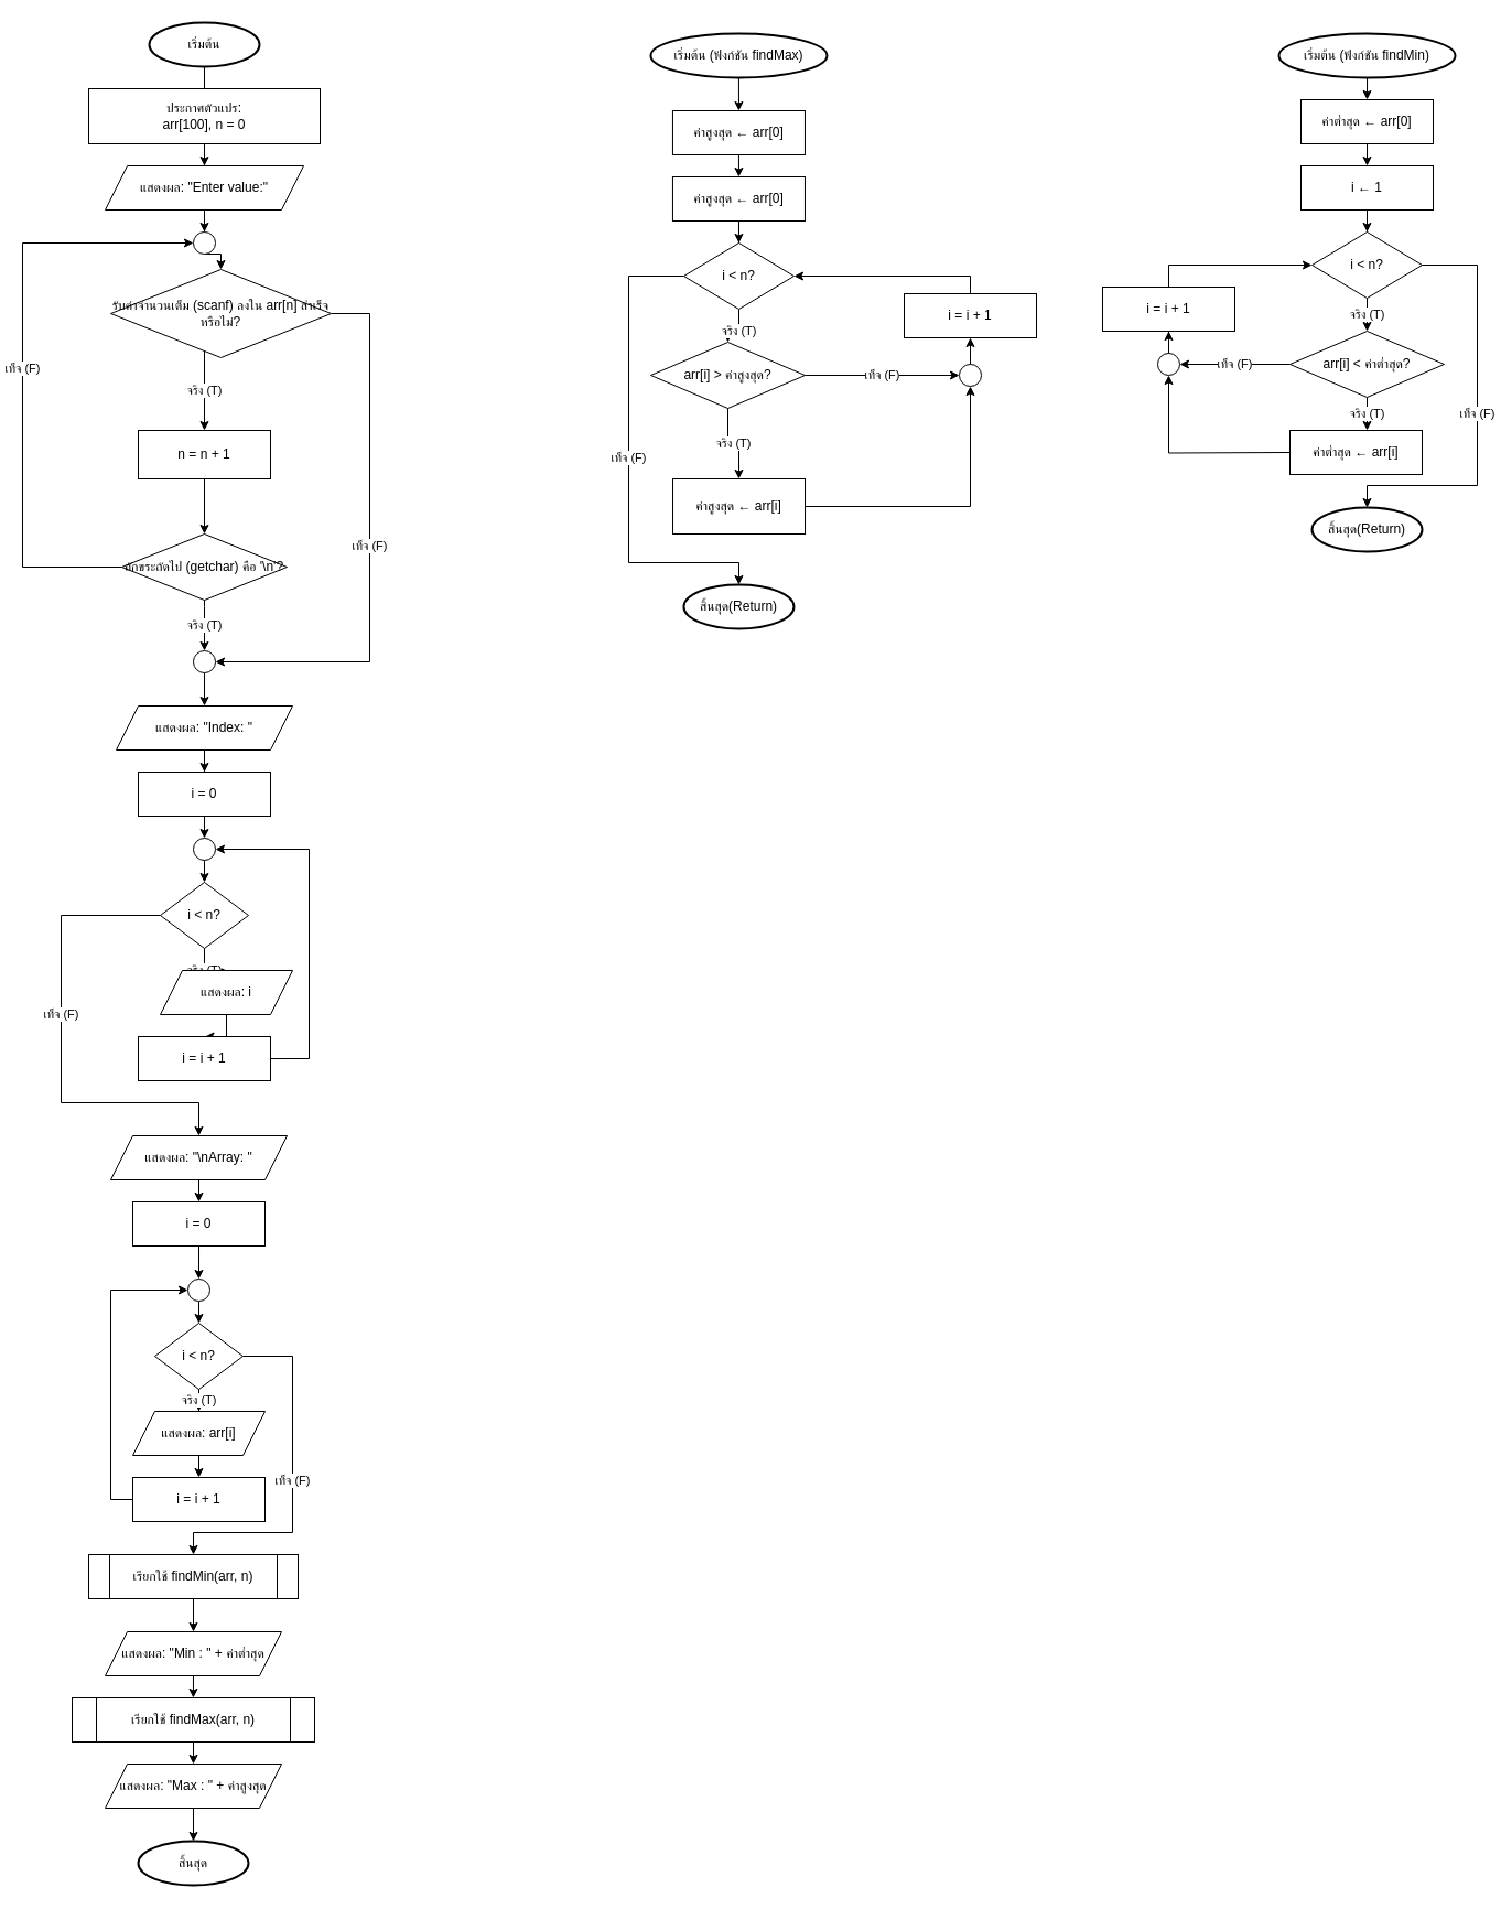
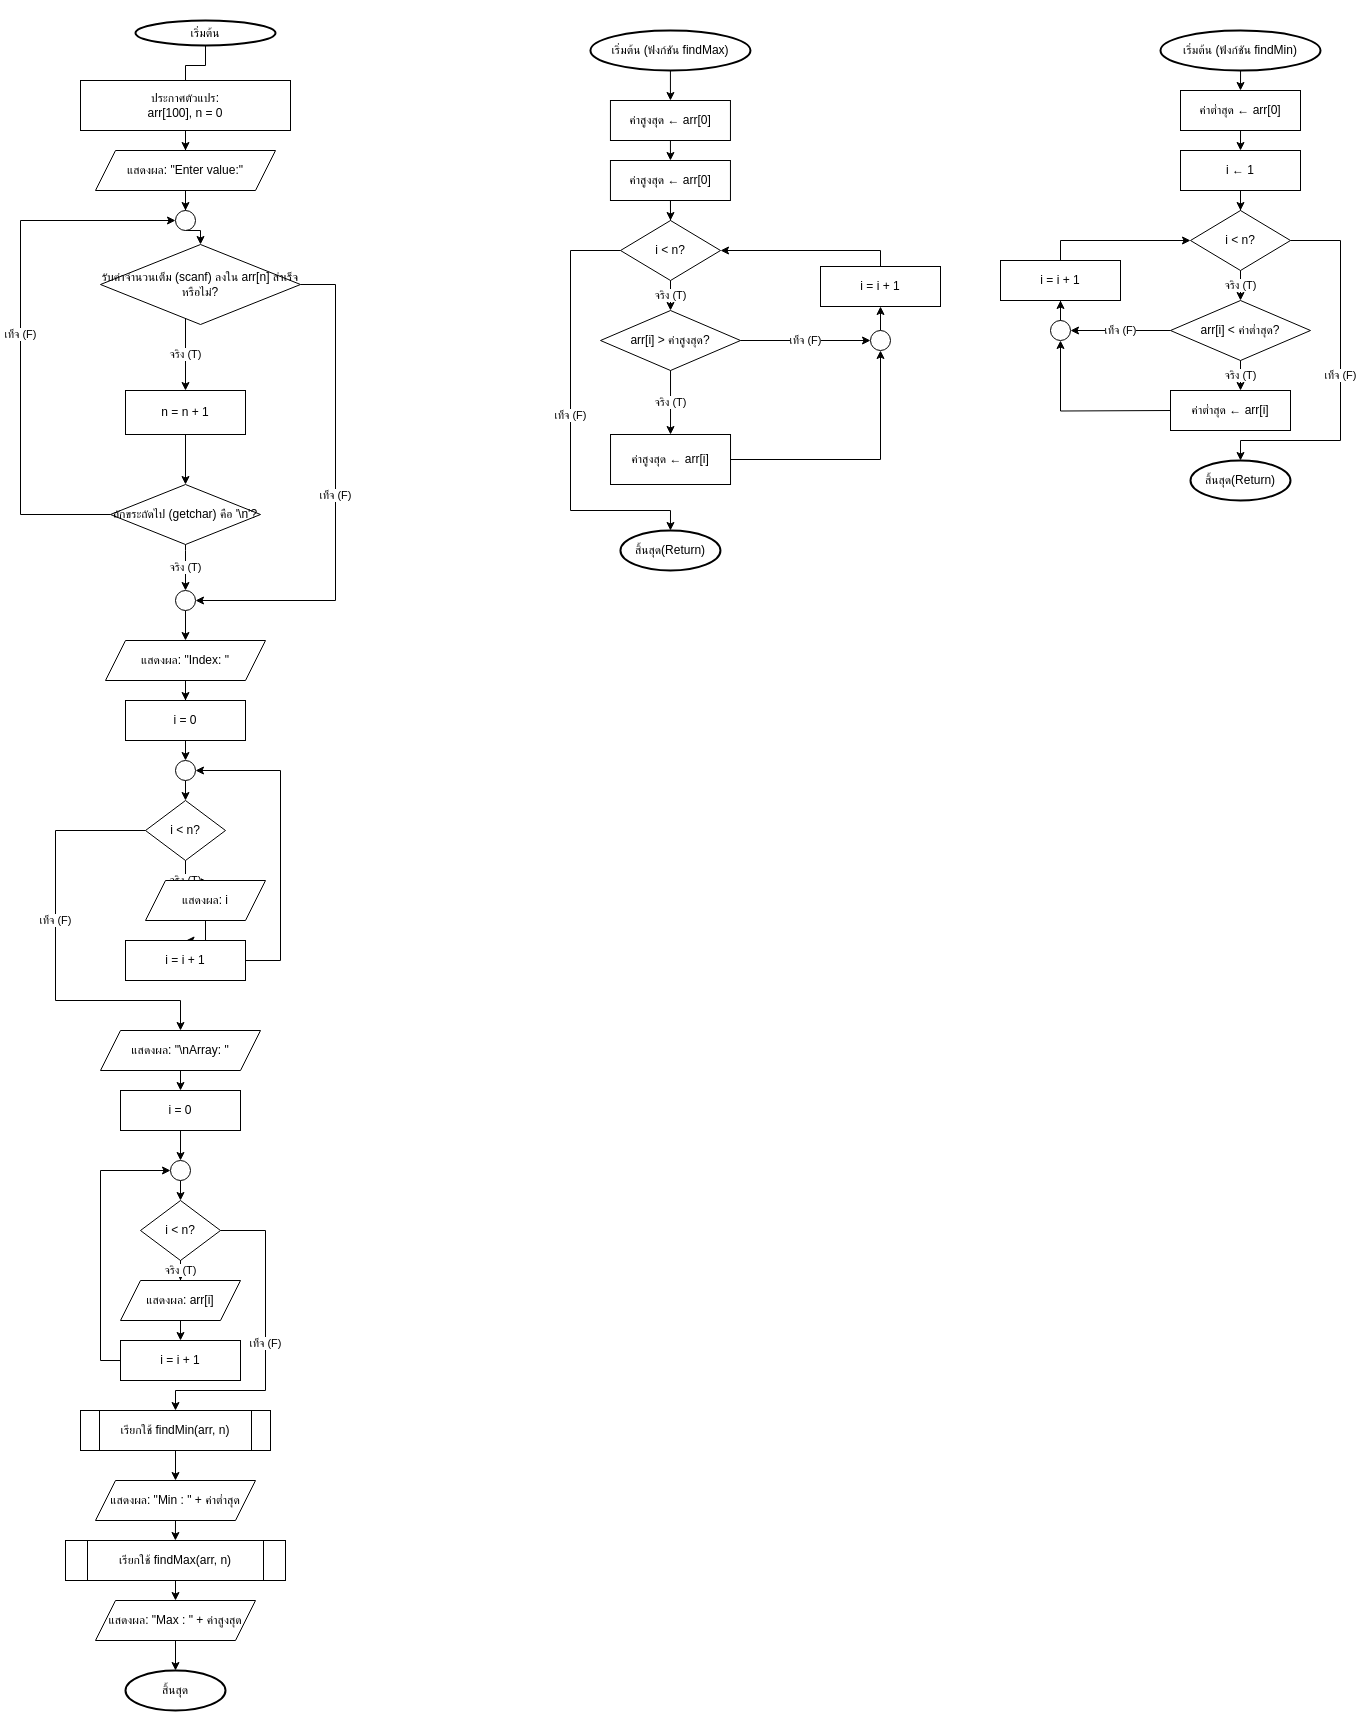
- <mxCell id="2" value="เริ่มต้น" style="strokeWidth=2;html=1;shape=mxgraph.flowchart.start_1;whiteSpace=wrap;" vertex="1" parent="1"><mxGeometry x="135" y="20" width="100" height="40" as="geometry" /></mxCell>
+ <mxCell id="2" value="เริ่มต้น" style="strokeWidth=2;html=1;shape=mxgraph.flowchart.start_1;whiteSpace=wrap;" vertex="1" parent="1"><mxGeometry x="135" y="20" width="140" height="25" as="geometry" /></mxCell>
- <mxCell id="60" value="arr[i] &gt; ค่าสูงสุด?" style="rhombus;whiteSpace=wrap;html=1;" vertex="1" parent="1"><mxGeometry x="590.02" y="310" width="140" height="60" as="geometry" /></mxCell>
+ <mxCell id="60" value="arr[i] &gt; ค่าสูงสุด?" style="rhombus;whiteSpace=wrap;html=1;" vertex="1" parent="1"><mxGeometry x="600.02" y="310" width="140" height="60" as="geometry" /></mxCell>
